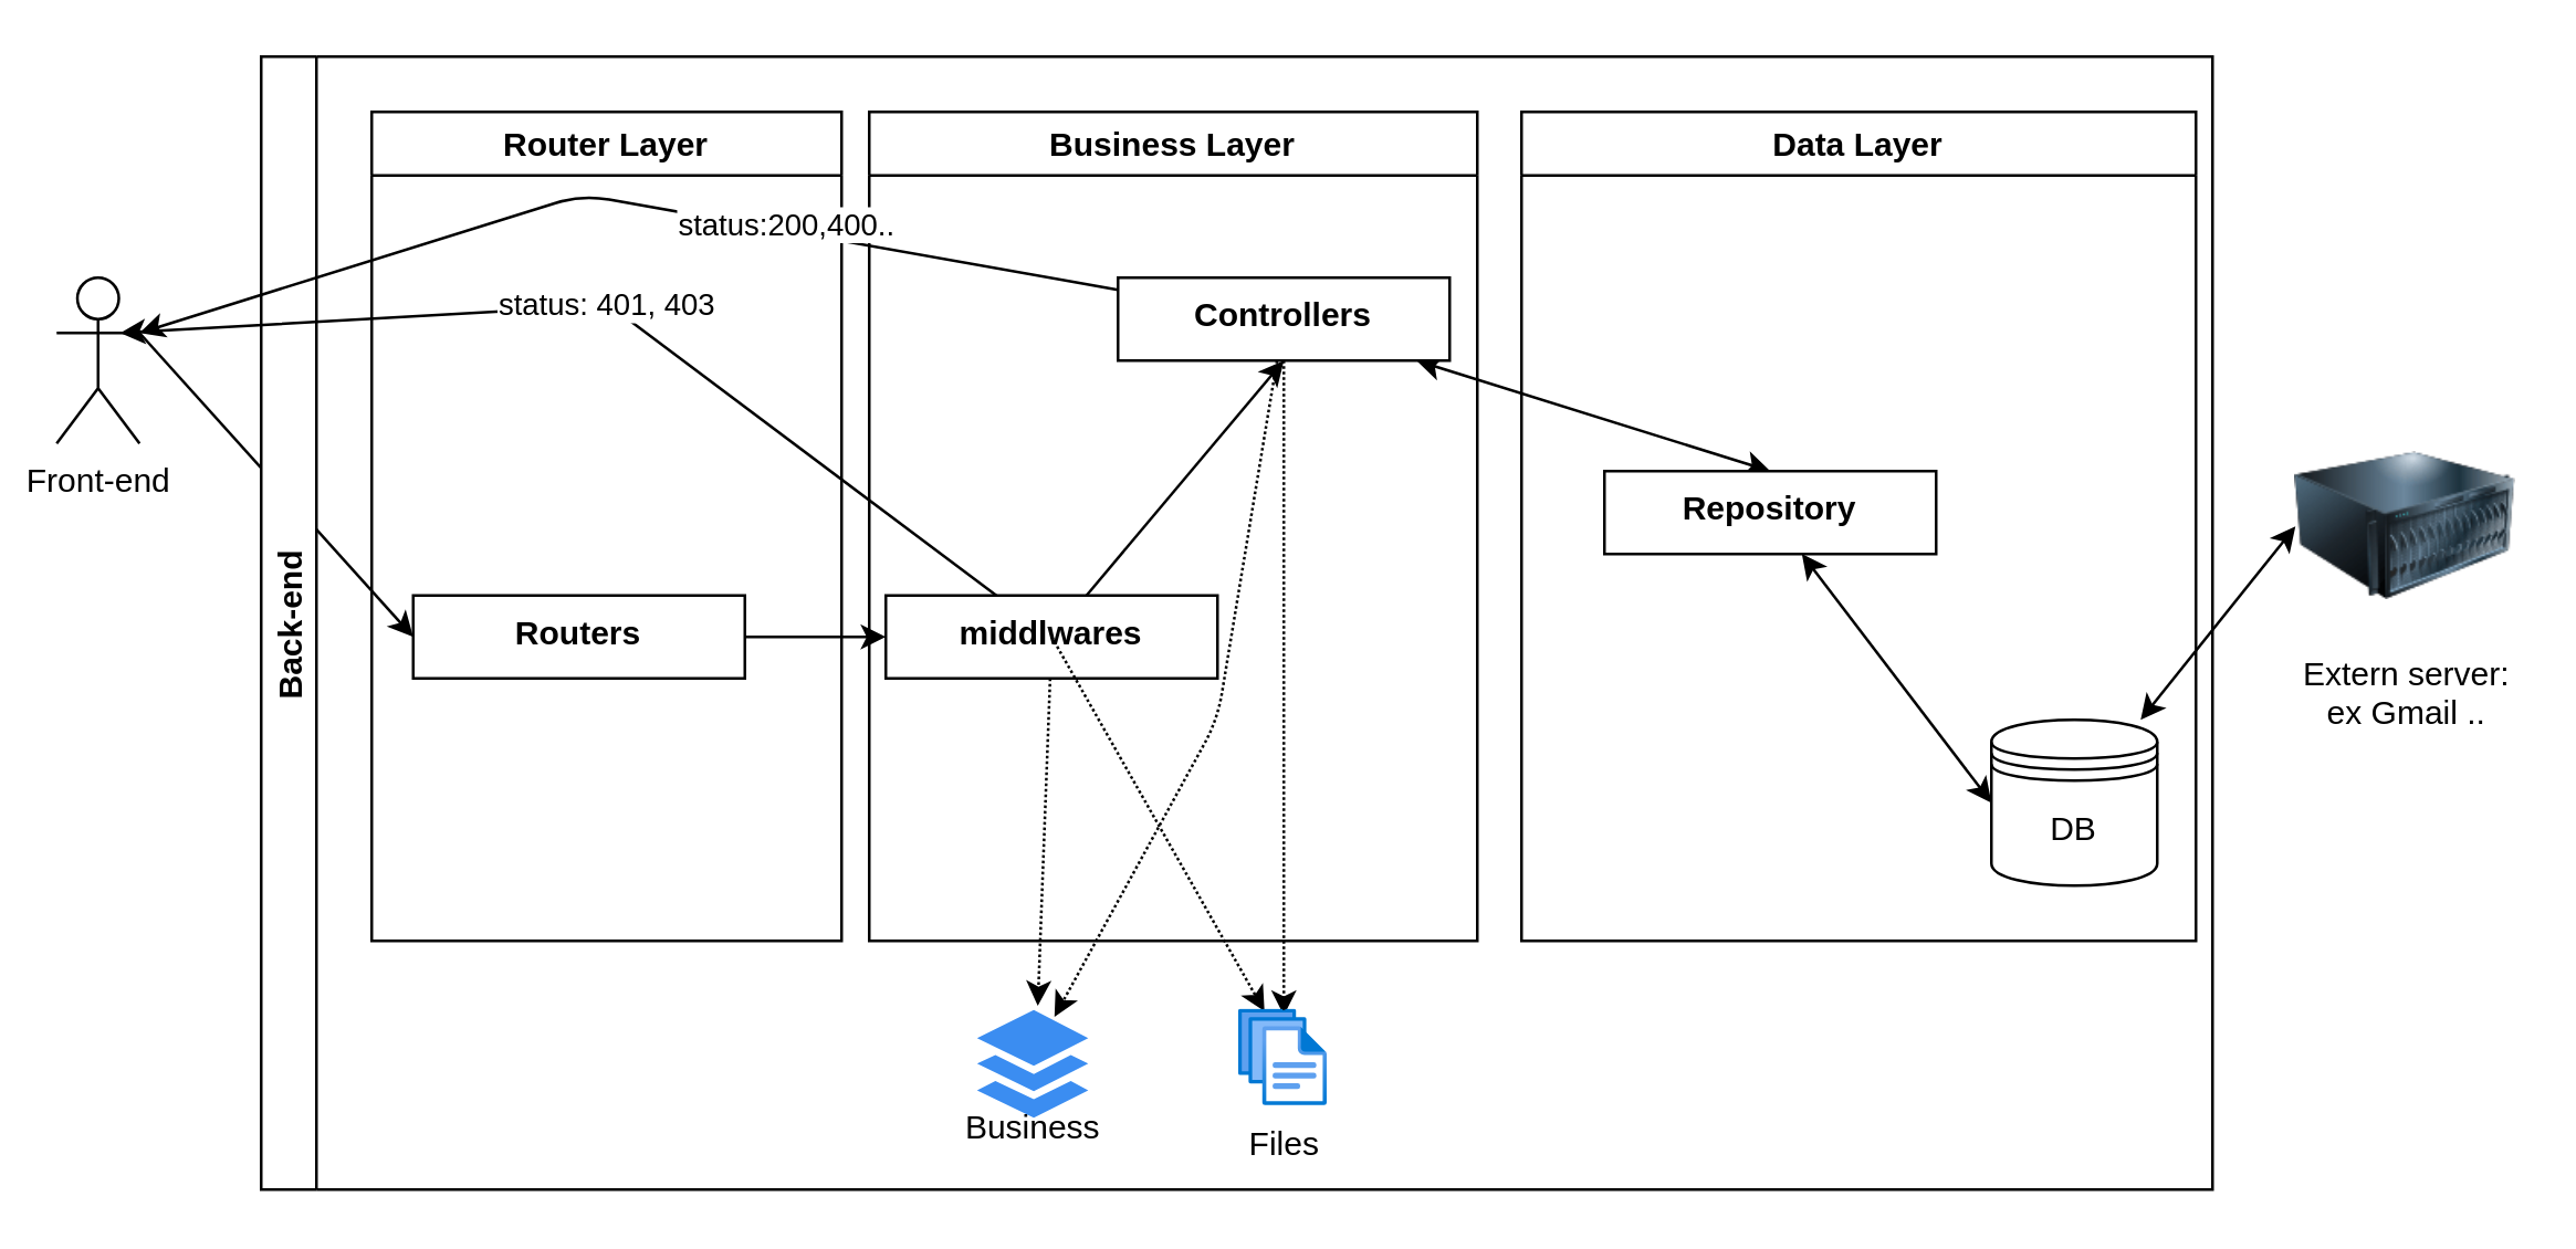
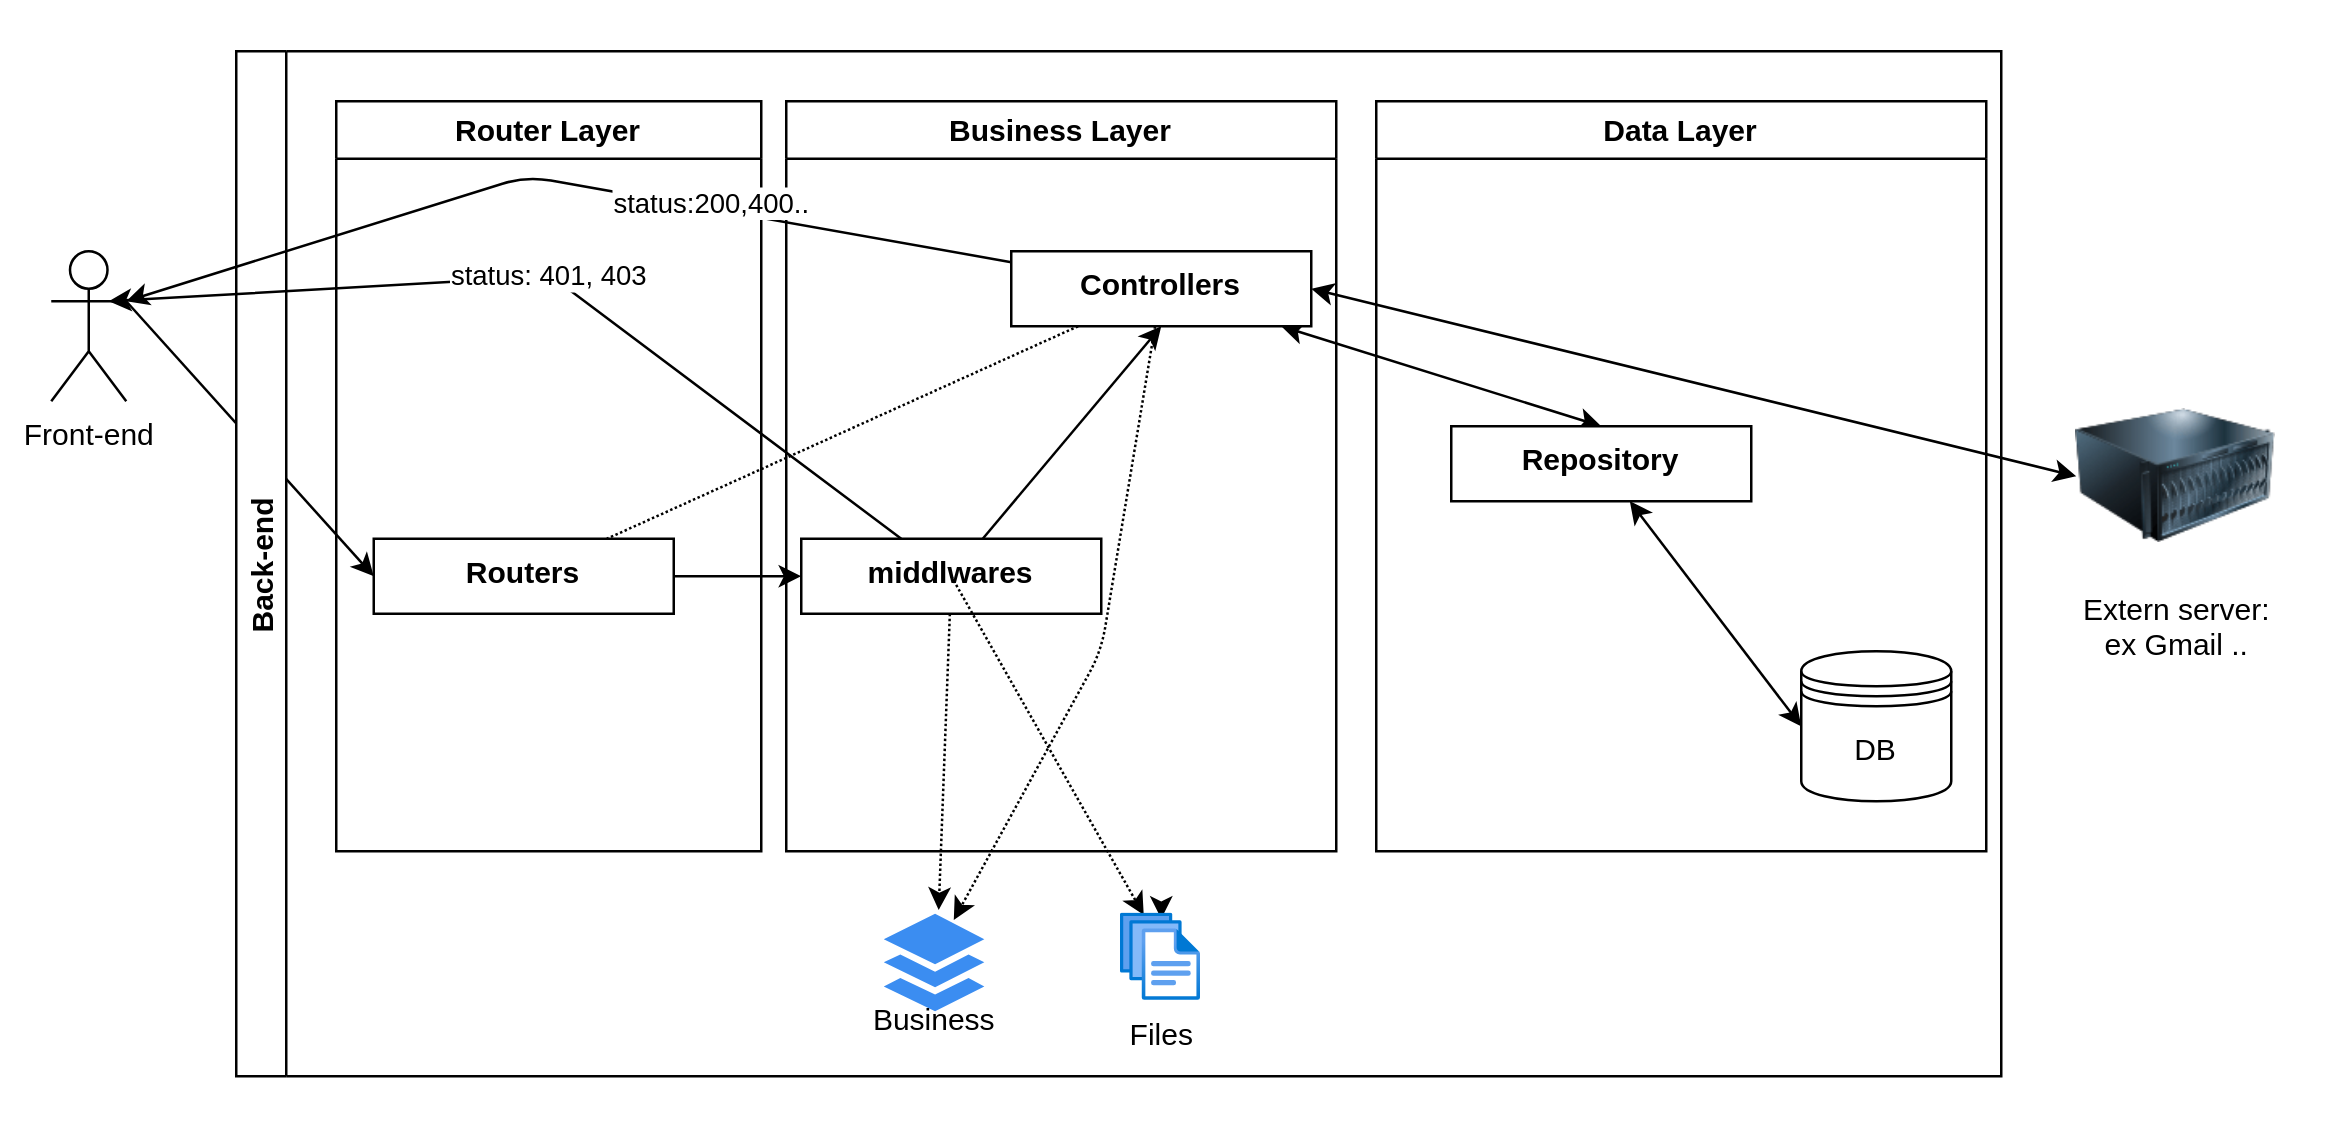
- <mxCell id="27" style="edgeStyle=none;html=1;exitX=0;exitY=0.5;exitDx=0;exitDy=0;startArrow=classic;startFill=1;" edge="1" parent="1" source="28" target="9"><mxGeometry relative="1" as="geometry" /></mxCell>
+ <mxCell id="27" style="edgeStyle=none;html=1;entryX=1;entryY=0.5;entryDx=0;entryDy=0;exitX=0;exitY=0.5;exitDx=0;exitDy=0;startArrow=classic;startFill=1;" edge="1" parent="1" source="28" target="13"><mxGeometry relative="1" as="geometry" /></mxCell>
- <mxCell id="23" value="" style="edgeStyle=none;html=1;dashed=1;dashPattern=1 1;startArrow=none;startFill=0;endArrow=none;endFill=1;" edge="1" parent="4" source="13" target="22"><mxGeometry relative="1" as="geometry"><mxPoint x="484" y="490" as="sourcePoint" /><mxPoint x="484" y="587.01" as="targetPoint" /></mxGeometry></mxCell>
+ <mxCell id="23" value="" style="edgeStyle=none;html=1;dashed=1;dashPattern=1 1;startArrow=none;startFill=0;endArrow=none;endFill=1;" edge="1" parent="4" source="13" target="16"><mxGeometry relative="1" as="geometry"><mxPoint x="484" y="490" as="sourcePoint" /><mxPoint x="484" y="587.01" as="targetPoint" /></mxGeometry></mxCell>
